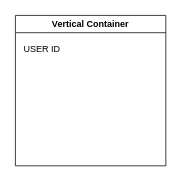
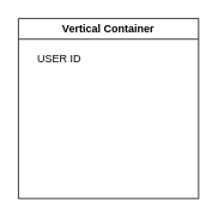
- <mxCell id="3" value="USER ID" style="text;html=1;align=center;verticalAlign=middle;resizable=0;points=[];autosize=1;strokeColor=none;fillColor=none;" vertex="1" parent="2"><mxGeometry y="30" width="70" height="30" as="geometry" /></mxCell>
+ <mxCell id="3" value="USER ID" style="text;html=1;align=center;verticalAlign=middle;resizable=0;points=[];autosize=1;strokeColor=none;fillColor=none;" vertex="1" parent="2"><mxGeometry x="10" y="30" width="70" height="30" as="geometry" /></mxCell>
